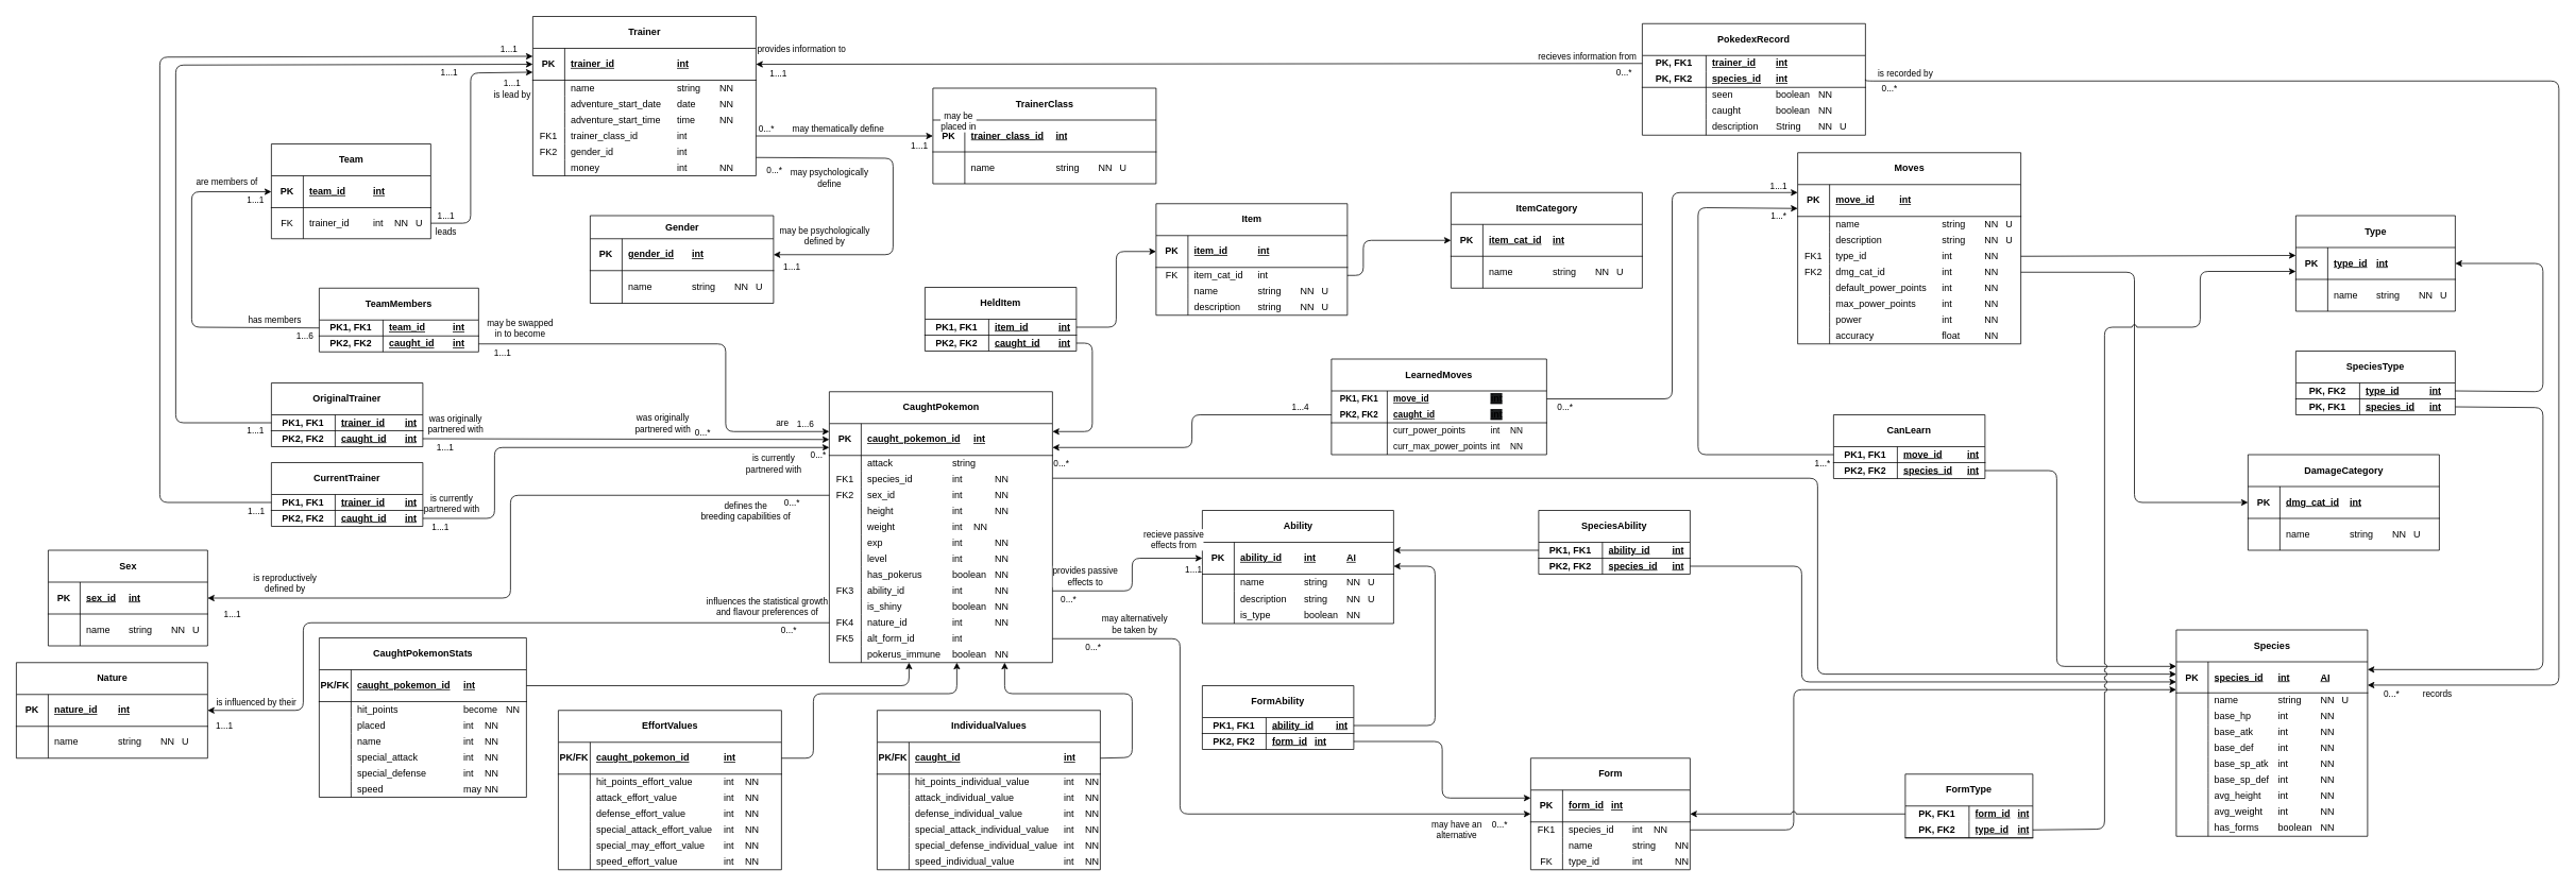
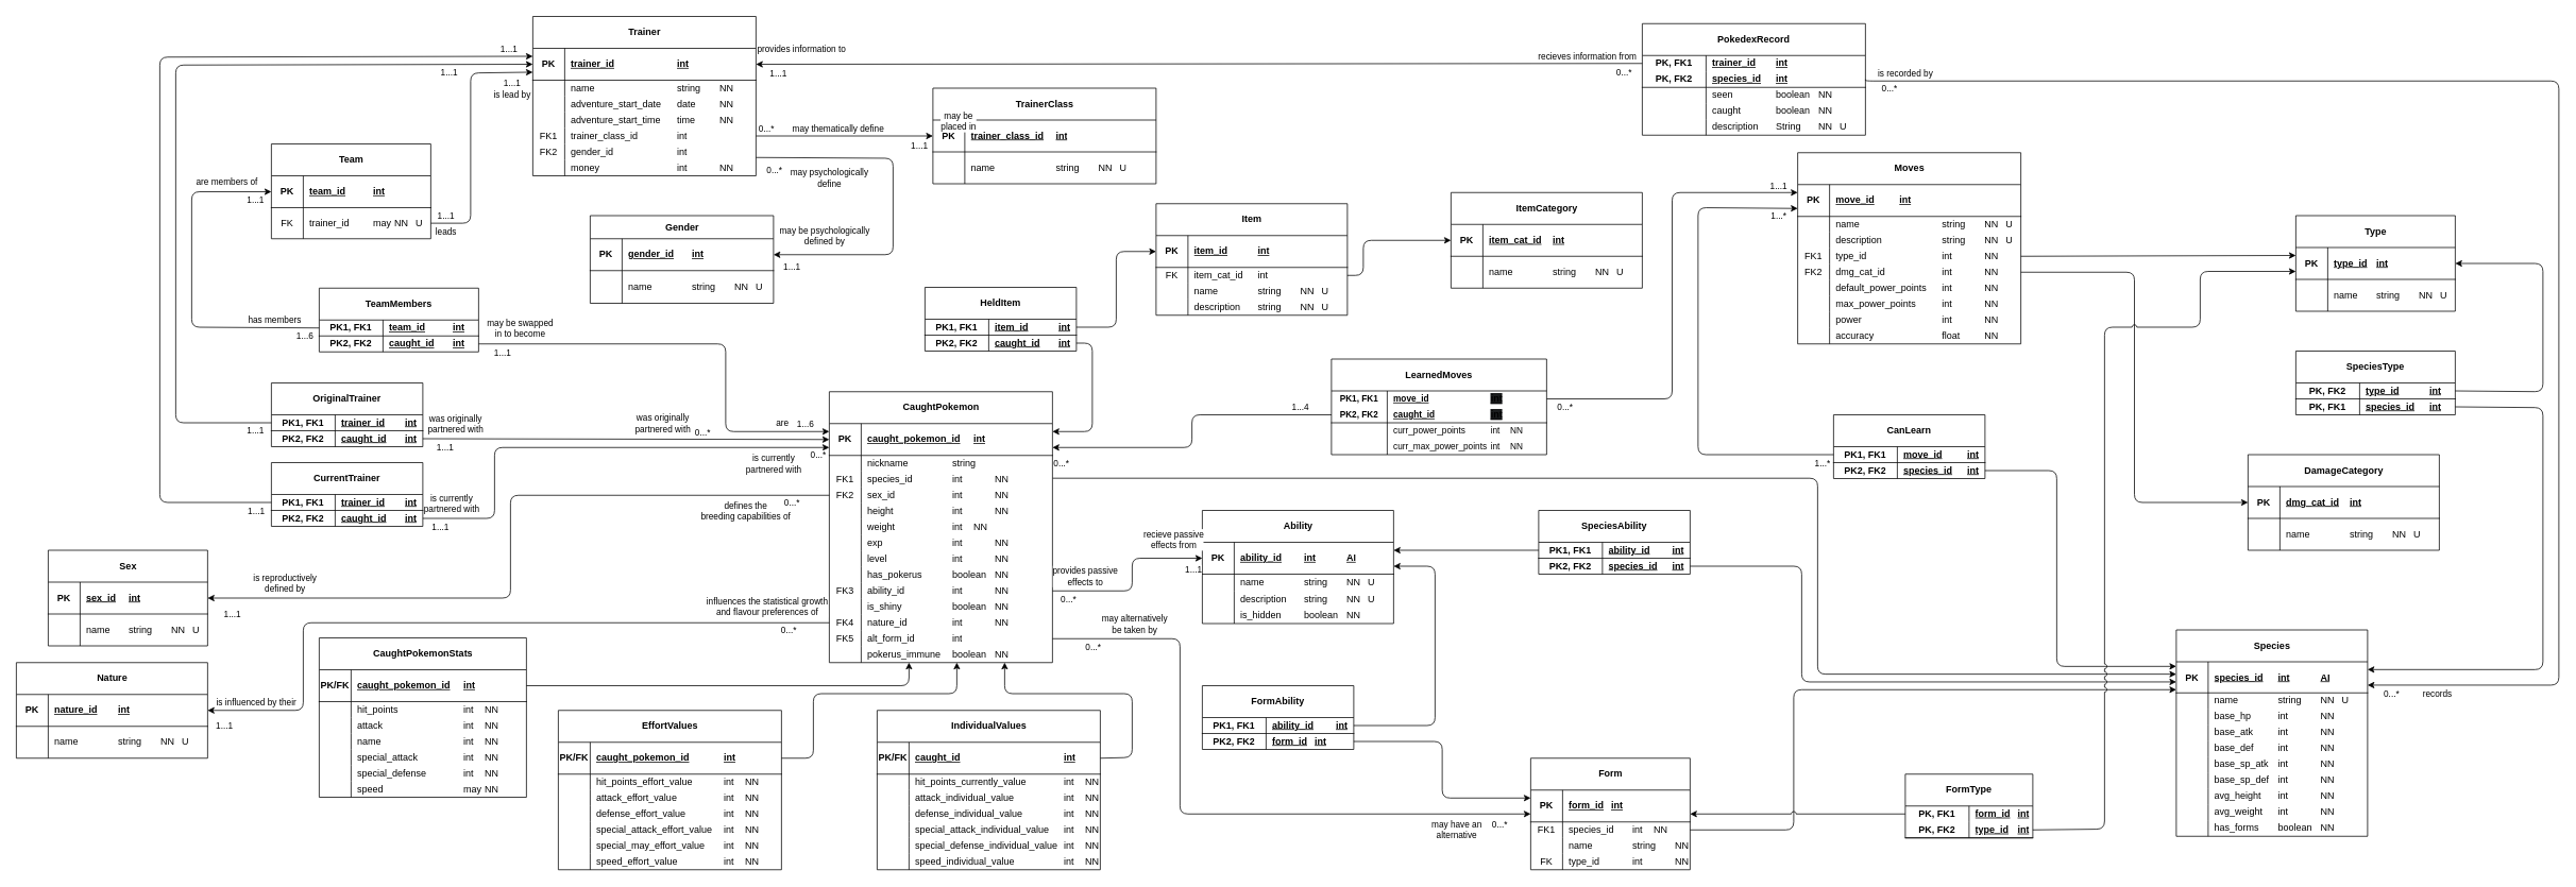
- <mxCell id="209" value="trainer_id&amp;nbsp;&lt;span style=&quot;white-space: pre;&quot;&gt;&#09;&lt;/span&gt;int&lt;span style=&quot;white-space: pre;&quot;&gt;&#09;&lt;/span&gt;NN&lt;span style=&quot;white-space: pre;&quot;&gt;&#09;&lt;/span&gt;U" style="shape=partialRectangle;connectable=1;fillColor=none;top=0;left=0;bottom=0;right=0;align=left;spacingLeft=6;overflow=hidden;whiteSpace=wrap;html=1;movable=1;resizable=1;rotatable=1;deletable=1;editable=1;locked=0;" parent="207" vertex="1"><mxGeometry x="40" width="160" height="39" as="geometry"><mxRectangle width="160" height="39" as="alternateBounds" /></mxGeometry></mxCell>
+ <mxCell id="209" value="trainer_id&amp;nbsp;&lt;span style=&quot;white-space: pre;&quot;&gt;&#09;&lt;/span&gt;may&lt;span style=&quot;white-space: pre;&quot;&gt;&#09;&lt;/span&gt;NN&lt;span style=&quot;white-space: pre;&quot;&gt;&#09;&lt;/span&gt;U" style="shape=partialRectangle;connectable=1;fillColor=none;top=0;left=0;bottom=0;right=0;align=left;spacingLeft=6;overflow=hidden;whiteSpace=wrap;html=1;movable=1;resizable=1;rotatable=1;deletable=1;editable=1;locked=0;" parent="207" vertex="1"><mxGeometry x="40" width="160" height="39" as="geometry"><mxRectangle width="160" height="39" as="alternateBounds" /></mxGeometry></mxCell>
- <mxCell id="53" value="attack&lt;span style=&quot;white-space: pre;&quot;&gt;&#09;&lt;span style=&quot;white-space: pre;&quot;&gt;&#09;&lt;span style=&quot;white-space: pre;&quot;&gt;&#09;&lt;/span&gt;&lt;/span&gt;&lt;/span&gt;string" style="shape=partialRectangle;connectable=1;fillColor=none;top=0;left=0;bottom=0;right=0;align=left;spacingLeft=6;overflow=hidden;whiteSpace=wrap;html=1;movable=1;resizable=1;rotatable=1;deletable=1;editable=1;locked=0;" parent="51" vertex="1"><mxGeometry x="40" width="240" height="20" as="geometry"><mxRectangle width="240" height="20" as="alternateBounds" /></mxGeometry></mxCell>
+ <mxCell id="53" value="nickname&lt;span style=&quot;white-space: pre;&quot;&gt;&#09;&lt;span style=&quot;white-space: pre;&quot;&gt;&#09;&lt;span style=&quot;white-space: pre;&quot;&gt;&#09;&lt;/span&gt;&lt;/span&gt;&lt;/span&gt;string" style="shape=partialRectangle;connectable=1;fillColor=none;top=0;left=0;bottom=0;right=0;align=left;spacingLeft=6;overflow=hidden;whiteSpace=wrap;html=1;movable=1;resizable=1;rotatable=1;deletable=1;editable=1;locked=0;" parent="51" vertex="1"><mxGeometry x="40" width="240" height="20" as="geometry"><mxRectangle width="240" height="20" as="alternateBounds" /></mxGeometry></mxCell>
- <mxCell id="195" value="is_type&lt;span style=&quot;white-space: pre;&quot;&gt;&#09;&lt;/span&gt;&lt;span style=&quot;white-space: pre;&quot;&gt;&#09;&lt;/span&gt;boolean&lt;span style=&quot;white-space: pre;&quot;&gt;&#09;&lt;/span&gt;NN" style="shape=partialRectangle;connectable=1;fillColor=none;top=0;left=0;bottom=0;right=0;align=left;spacingLeft=6;overflow=hidden;whiteSpace=wrap;html=1;movable=1;resizable=1;rotatable=1;deletable=1;editable=1;locked=0;" parent="193" vertex="1"><mxGeometry x="40" width="200" height="20" as="geometry"><mxRectangle width="200" height="20" as="alternateBounds" /></mxGeometry></mxCell>
+ <mxCell id="195" value="is_hidden&lt;span style=&quot;white-space: pre;&quot;&gt;&#09;&lt;/span&gt;&lt;span style=&quot;white-space: pre;&quot;&gt;&#09;&lt;/span&gt;boolean&lt;span style=&quot;white-space: pre;&quot;&gt;&#09;&lt;/span&gt;NN" style="shape=partialRectangle;connectable=1;fillColor=none;top=0;left=0;bottom=0;right=0;align=left;spacingLeft=6;overflow=hidden;whiteSpace=wrap;html=1;movable=1;resizable=1;rotatable=1;deletable=1;editable=1;locked=0;" parent="193" vertex="1"><mxGeometry x="40" width="200" height="20" as="geometry"><mxRectangle width="200" height="20" as="alternateBounds" /></mxGeometry></mxCell>
- <mxCell id="460" value="hit_points&lt;span style=&quot;white-space: pre;&quot;&gt;&#09;&lt;/span&gt;&lt;span style=&quot;white-space: pre;&quot;&gt;&#09;&lt;/span&gt;&lt;span style=&quot;white-space: pre;&quot;&gt;&#09;&lt;/span&gt;&lt;span style=&quot;white-space: pre;&quot;&gt;&#09;&lt;/span&gt;become&lt;span style=&quot;white-space: pre;&quot;&gt;&#09;&lt;/span&gt;NN" style="shape=partialRectangle;connectable=1;fillColor=none;top=0;left=0;bottom=0;right=0;align=left;spacingLeft=6;overflow=hidden;whiteSpace=wrap;html=1;movable=1;resizable=1;rotatable=1;deletable=1;editable=1;locked=0;" vertex="1" parent="458"><mxGeometry x="40" width="220" height="20" as="geometry"><mxRectangle width="220" height="20" as="alternateBounds" /></mxGeometry></mxCell>
+ <mxCell id="460" value="hit_points&lt;span style=&quot;white-space: pre;&quot;&gt;&#09;&lt;/span&gt;&lt;span style=&quot;white-space: pre;&quot;&gt;&#09;&lt;/span&gt;&lt;span style=&quot;white-space: pre;&quot;&gt;&#09;&lt;/span&gt;&lt;span style=&quot;white-space: pre;&quot;&gt;&#09;&lt;/span&gt;int&lt;span style=&quot;white-space: pre;&quot;&gt;&#09;&lt;/span&gt;NN" style="shape=partialRectangle;connectable=1;fillColor=none;top=0;left=0;bottom=0;right=0;align=left;spacingLeft=6;overflow=hidden;whiteSpace=wrap;html=1;movable=1;resizable=1;rotatable=1;deletable=1;editable=1;locked=0;" vertex="1" parent="458"><mxGeometry x="40" width="220" height="20" as="geometry"><mxRectangle width="220" height="20" as="alternateBounds" /></mxGeometry></mxCell>
- <mxCell id="463" value="placed&lt;span style=&quot;white-space: pre;&quot;&gt;&#09;&lt;span style=&quot;white-space: pre;&quot;&gt;&#09;&lt;/span&gt;&lt;/span&gt;&lt;span style=&quot;white-space: pre;&quot;&gt;&#09;&lt;span style=&quot;white-space: pre;&quot;&gt;&#09;&lt;/span&gt;&lt;/span&gt;int&lt;span style=&quot;white-space: pre;&quot;&gt;&#09;&lt;/span&gt;NN" style="shape=partialRectangle;connectable=1;fillColor=none;top=0;left=0;bottom=0;right=0;align=left;spacingLeft=6;overflow=hidden;whiteSpace=wrap;html=1;movable=1;resizable=1;rotatable=1;deletable=1;editable=1;locked=0;" vertex="1" parent="461"><mxGeometry x="40" width="220" height="20" as="geometry"><mxRectangle width="220" height="20" as="alternateBounds" /></mxGeometry></mxCell>
+ <mxCell id="463" value="attack&lt;span style=&quot;white-space: pre;&quot;&gt;&#09;&lt;span style=&quot;white-space: pre;&quot;&gt;&#09;&lt;/span&gt;&lt;/span&gt;&lt;span style=&quot;white-space: pre;&quot;&gt;&#09;&lt;span style=&quot;white-space: pre;&quot;&gt;&#09;&lt;/span&gt;&lt;/span&gt;int&lt;span style=&quot;white-space: pre;&quot;&gt;&#09;&lt;/span&gt;NN" style="shape=partialRectangle;connectable=1;fillColor=none;top=0;left=0;bottom=0;right=0;align=left;spacingLeft=6;overflow=hidden;whiteSpace=wrap;html=1;movable=1;resizable=1;rotatable=1;deletable=1;editable=1;locked=0;" vertex="1" parent="461"><mxGeometry x="40" width="220" height="20" as="geometry"><mxRectangle width="220" height="20" as="alternateBounds" /></mxGeometry></mxCell>
- <mxCell id="437" value="hit_points_individual_value&lt;span style=&quot;white-space: pre;&quot;&gt;&#09;&lt;/span&gt;&lt;span style=&quot;white-space: pre;&quot;&gt;&lt;span style=&quot;white-space: pre;&quot;&gt;&#09;&lt;/span&gt;&lt;/span&gt;int&lt;span style=&quot;white-space: pre;&quot;&gt;&#09;&lt;/span&gt;NN" style="shape=partialRectangle;connectable=1;fillColor=none;top=0;left=0;bottom=0;right=0;align=left;spacingLeft=6;overflow=hidden;whiteSpace=wrap;html=1;movable=1;resizable=1;rotatable=1;deletable=1;editable=1;locked=0;" vertex="1" parent="435"><mxGeometry x="40" width="240" height="20" as="geometry"><mxRectangle width="240" height="20" as="alternateBounds" /></mxGeometry></mxCell>
+ <mxCell id="437" value="hit_points_currently_value&lt;span style=&quot;white-space: pre;&quot;&gt;&#09;&lt;/span&gt;&lt;span style=&quot;white-space: pre;&quot;&gt;&lt;span style=&quot;white-space: pre;&quot;&gt;&#09;&lt;/span&gt;&lt;/span&gt;int&lt;span style=&quot;white-space: pre;&quot;&gt;&#09;&lt;/span&gt;NN" style="shape=partialRectangle;connectable=1;fillColor=none;top=0;left=0;bottom=0;right=0;align=left;spacingLeft=6;overflow=hidden;whiteSpace=wrap;html=1;movable=1;resizable=1;rotatable=1;deletable=1;editable=1;locked=0;" vertex="1" parent="435"><mxGeometry x="40" width="240" height="20" as="geometry"><mxRectangle width="240" height="20" as="alternateBounds" /></mxGeometry></mxCell>
